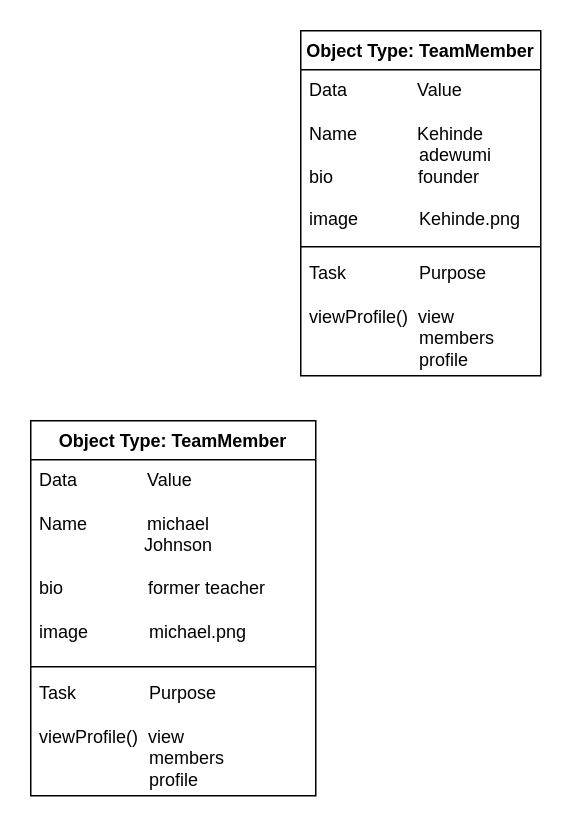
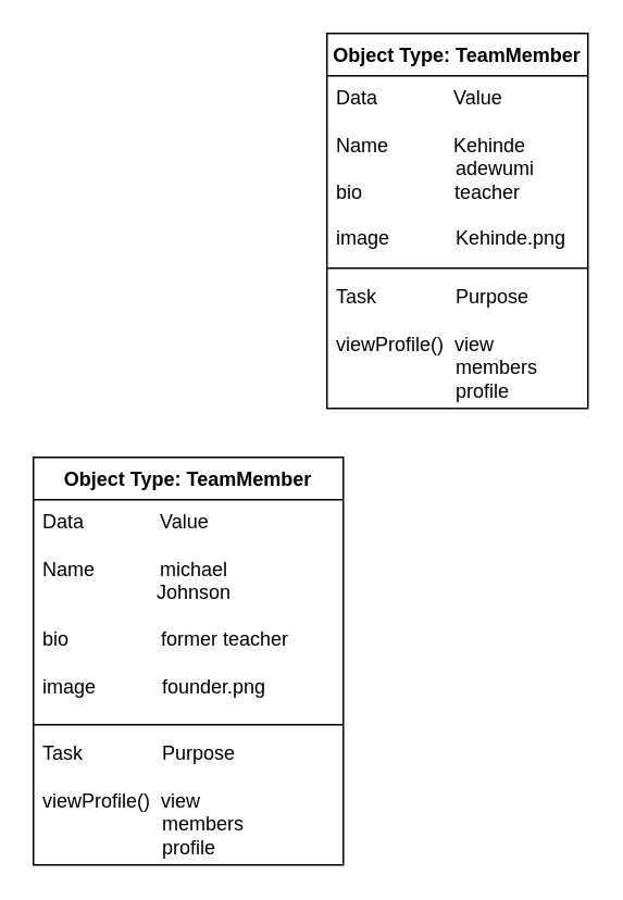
- <mxCell id="3" value="Data&amp;nbsp; &amp;nbsp; &amp;nbsp; &amp;nbsp; &amp;nbsp; &amp;nbsp; &amp;nbsp; Value&lt;div&gt;&lt;br&gt;&lt;div&gt;Name&amp;nbsp; &amp;nbsp; &amp;nbsp; &amp;nbsp; &amp;nbsp; &amp;nbsp; Kehinde &lt;span style=&quot;white-space: pre;&quot;&gt;&#09;&lt;/span&gt;&lt;span style=&quot;white-space: pre;&quot;&gt;&#09;&lt;/span&gt;&amp;nbsp; &amp;nbsp; &amp;nbsp; adewumi&lt;/div&gt;&lt;div&gt;bio&amp;nbsp; &amp;nbsp; &amp;nbsp; &amp;nbsp; &amp;nbsp; &amp;nbsp; &amp;nbsp; &amp;nbsp; &amp;nbsp;founder&lt;/div&gt;&lt;div&gt;&lt;br&gt;&lt;/div&gt;&lt;div&gt;image&lt;span style=&quot;white-space: pre;&quot;&gt;&#09;&lt;/span&gt;&amp;nbsp; &amp;nbsp; &amp;nbsp; Kehinde.png&lt;/div&gt;&lt;/div&gt;" style="text;strokeColor=none;fillColor=none;align=left;verticalAlign=top;spacingLeft=4;spacingRight=4;overflow=hidden;rotatable=0;points=[[0,0.5],[1,0.5]];portConstraint=eastwest;whiteSpace=wrap;html=1;" vertex="1" parent="2"><mxGeometry y="26" width="160" height="114" as="geometry" /></mxCell>
+ <mxCell id="3" value="Data&amp;nbsp; &amp;nbsp; &amp;nbsp; &amp;nbsp; &amp;nbsp; &amp;nbsp; &amp;nbsp; Value&lt;div&gt;&lt;br&gt;&lt;div&gt;Name&amp;nbsp; &amp;nbsp; &amp;nbsp; &amp;nbsp; &amp;nbsp; &amp;nbsp; Kehinde &lt;span style=&quot;white-space: pre;&quot;&gt;&#09;&lt;/span&gt;&lt;span style=&quot;white-space: pre;&quot;&gt;&#09;&lt;/span&gt;&amp;nbsp; &amp;nbsp; &amp;nbsp; adewumi&lt;/div&gt;&lt;div&gt;bio&amp;nbsp; &amp;nbsp; &amp;nbsp; &amp;nbsp; &amp;nbsp; &amp;nbsp; &amp;nbsp; &amp;nbsp; &amp;nbsp;teacher&lt;/div&gt;&lt;div&gt;&lt;br&gt;&lt;/div&gt;&lt;div&gt;image&lt;span style=&quot;white-space: pre;&quot;&gt;&#09;&lt;/span&gt;&amp;nbsp; &amp;nbsp; &amp;nbsp; Kehinde.png&lt;/div&gt;&lt;/div&gt;" style="text;strokeColor=none;fillColor=none;align=left;verticalAlign=top;spacingLeft=4;spacingRight=4;overflow=hidden;rotatable=0;points=[[0,0.5],[1,0.5]];portConstraint=eastwest;whiteSpace=wrap;html=1;" vertex="1" parent="2"><mxGeometry y="26" width="160" height="114" as="geometry" /></mxCell>
- <mxCell id="7" value="Data&amp;nbsp; &amp;nbsp; &amp;nbsp; &amp;nbsp; &amp;nbsp; &amp;nbsp; &amp;nbsp; Value&lt;div&gt;&lt;br&gt;&lt;div&gt;Name&amp;nbsp; &amp;nbsp; &amp;nbsp; &amp;nbsp; &amp;nbsp; &amp;nbsp; michael&amp;nbsp;&lt;span style=&quot;white-space: pre;&quot;&gt;&#09;&lt;/span&gt;&lt;span style=&quot;white-space: pre;&quot;&gt;&#09;&lt;/span&gt;&amp;nbsp; &amp;nbsp; &amp;nbsp; &lt;span style=&quot;white-space: pre;&quot;&gt;&#09;&lt;/span&gt;&lt;span style=&quot;white-space: pre;&quot;&gt;&#09;&lt;/span&gt;&amp;nbsp; &amp;nbsp; &amp;nbsp;Johnson&lt;/div&gt;&lt;div&gt;&lt;br&gt;&lt;/div&gt;&lt;div&gt;bio&amp;nbsp; &amp;nbsp; &amp;nbsp; &amp;nbsp; &amp;nbsp; &amp;nbsp; &amp;nbsp; &amp;nbsp; &amp;nbsp;former teacher&lt;/div&gt;&lt;div&gt;&lt;br&gt;&lt;/div&gt;&lt;div&gt;image&lt;span style=&quot;white-space: pre;&quot;&gt;&#09;&lt;/span&gt;&amp;nbsp; &amp;nbsp; &amp;nbsp; michael.png&lt;/div&gt;&lt;/div&gt;" style="text;strokeColor=none;fillColor=none;align=left;verticalAlign=top;spacingLeft=4;spacingRight=4;overflow=hidden;rotatable=0;points=[[0,0.5],[1,0.5]];portConstraint=eastwest;whiteSpace=wrap;html=1;" vertex="1" parent="6"><mxGeometry y="26" width="190" height="134" as="geometry" /></mxCell>
+ <mxCell id="7" value="Data&amp;nbsp; &amp;nbsp; &amp;nbsp; &amp;nbsp; &amp;nbsp; &amp;nbsp; &amp;nbsp; Value&lt;div&gt;&lt;br&gt;&lt;div&gt;Name&amp;nbsp; &amp;nbsp; &amp;nbsp; &amp;nbsp; &amp;nbsp; &amp;nbsp; michael&amp;nbsp;&lt;span style=&quot;white-space: pre;&quot;&gt;&#09;&lt;/span&gt;&lt;span style=&quot;white-space: pre;&quot;&gt;&#09;&lt;/span&gt;&amp;nbsp; &amp;nbsp; &amp;nbsp; &lt;span style=&quot;white-space: pre;&quot;&gt;&#09;&lt;/span&gt;&lt;span style=&quot;white-space: pre;&quot;&gt;&#09;&lt;/span&gt;&amp;nbsp; &amp;nbsp; &amp;nbsp;Johnson&lt;/div&gt;&lt;div&gt;&lt;br&gt;&lt;/div&gt;&lt;div&gt;bio&amp;nbsp; &amp;nbsp; &amp;nbsp; &amp;nbsp; &amp;nbsp; &amp;nbsp; &amp;nbsp; &amp;nbsp; &amp;nbsp;former teacher&lt;/div&gt;&lt;div&gt;&lt;br&gt;&lt;/div&gt;&lt;div&gt;image&lt;span style=&quot;white-space: pre;&quot;&gt;&#09;&lt;/span&gt;&amp;nbsp; &amp;nbsp; &amp;nbsp; founder.png&lt;/div&gt;&lt;/div&gt;" style="text;strokeColor=none;fillColor=none;align=left;verticalAlign=top;spacingLeft=4;spacingRight=4;overflow=hidden;rotatable=0;points=[[0,0.5],[1,0.5]];portConstraint=eastwest;whiteSpace=wrap;html=1;" vertex="1" parent="6"><mxGeometry y="26" width="190" height="134" as="geometry" /></mxCell>
